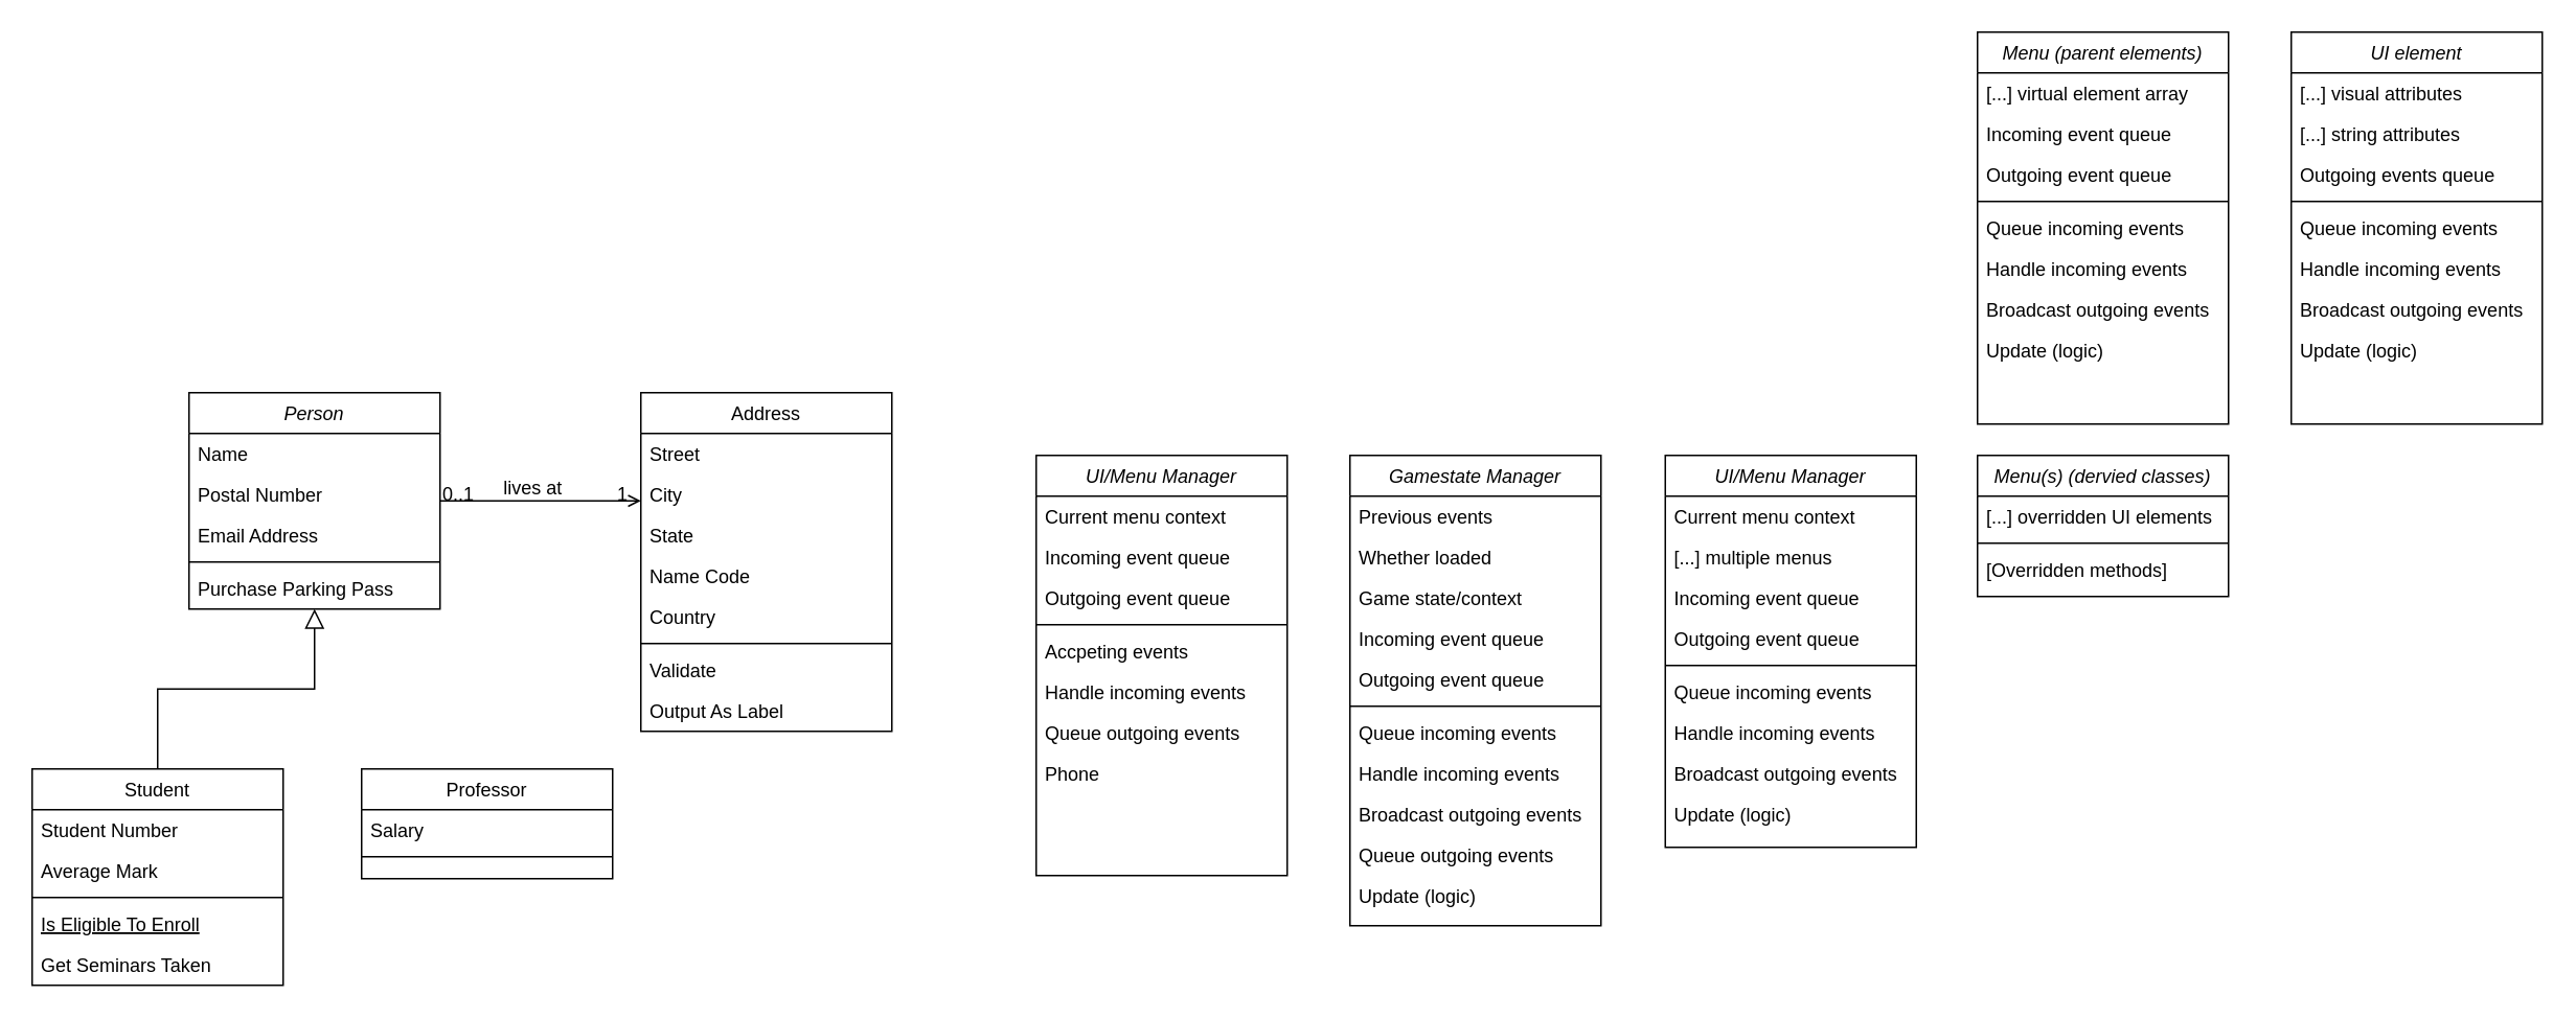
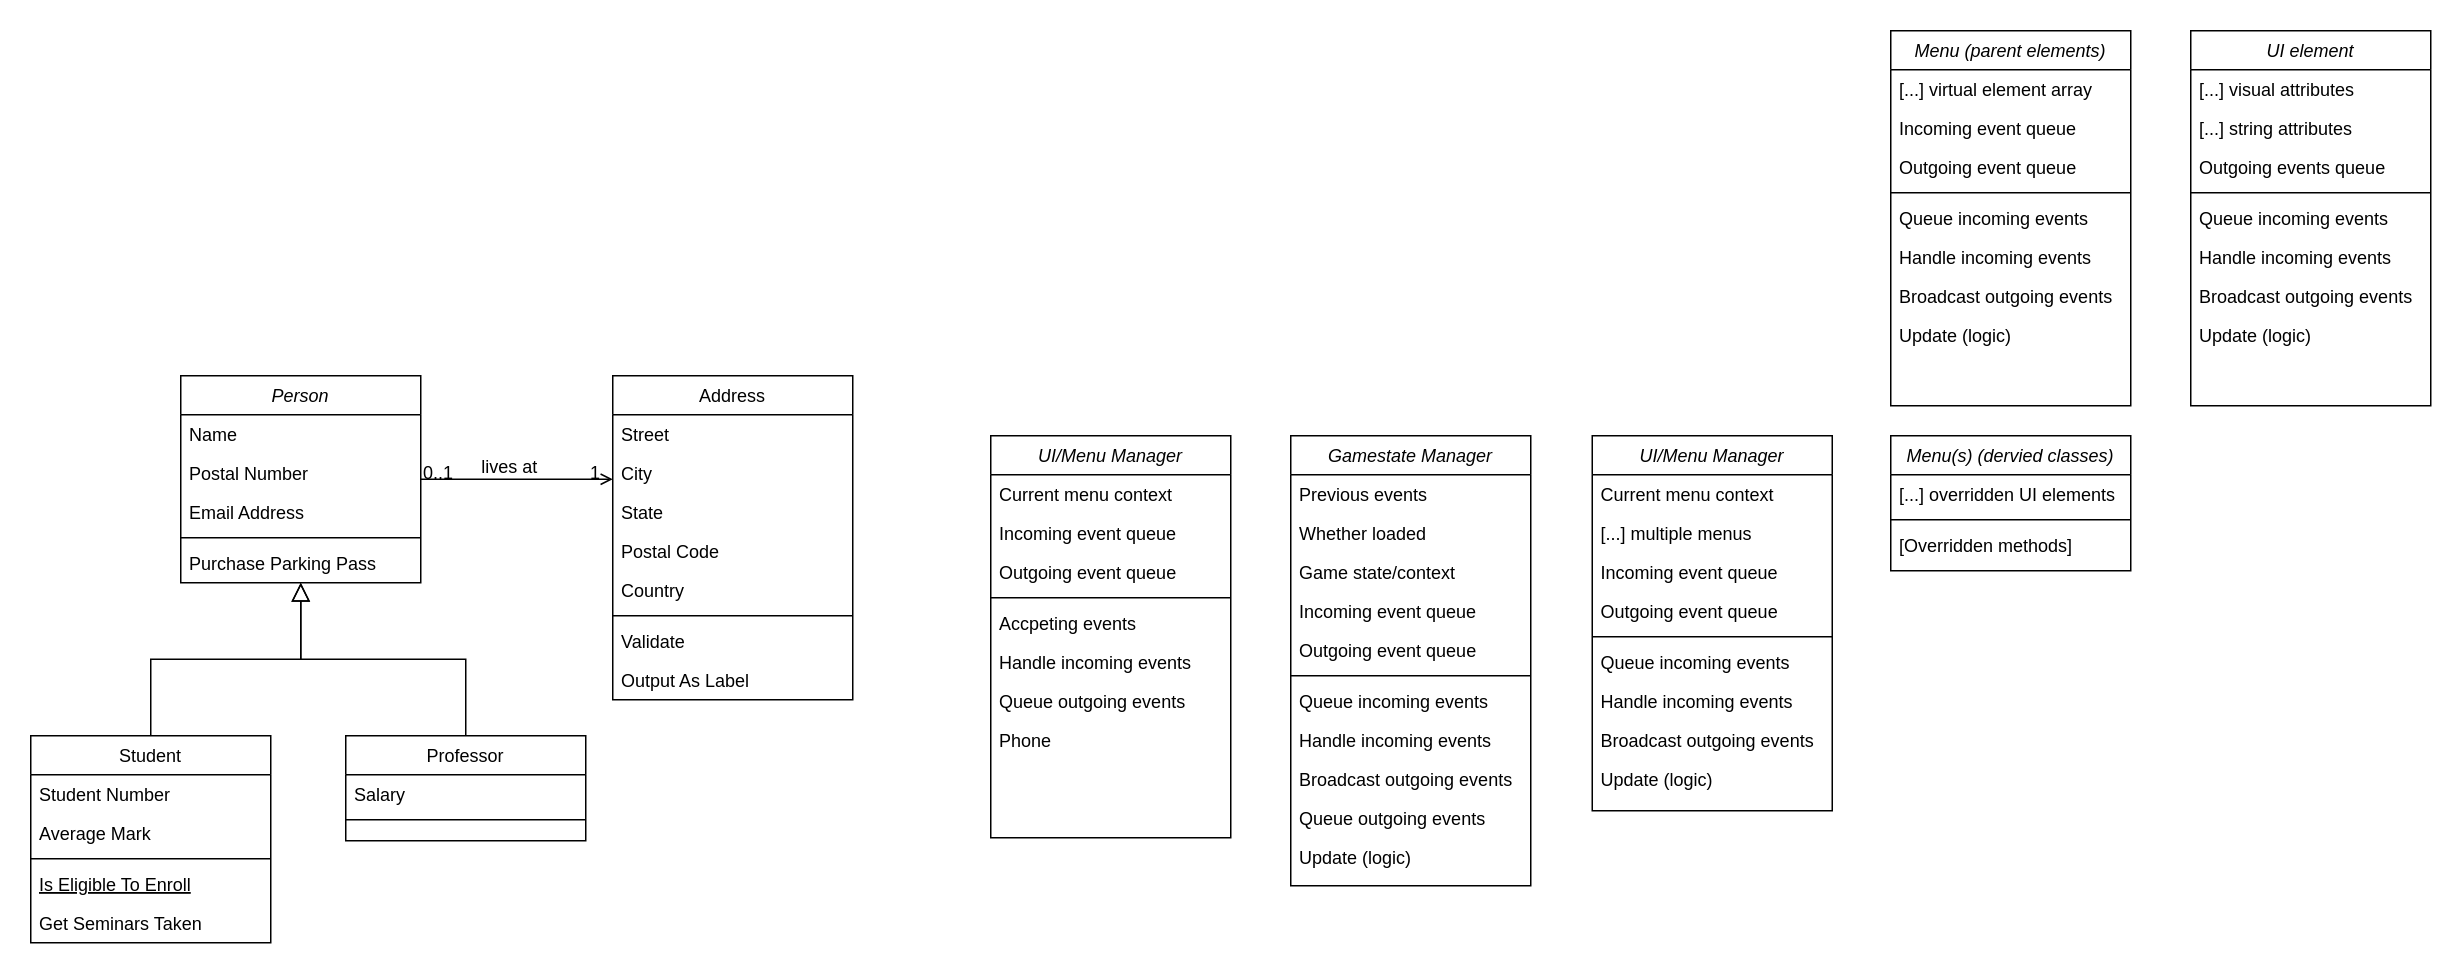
- <mxCell id="23" value="Name Code" style="text;align=left;verticalAlign=top;spacingLeft=4;spacingRight=4;overflow=hidden;rotatable=0;points=[[0,0.5],[1,0.5]];portConstraint=eastwest;rounded=0;shadow=0;html=0;" parent="19" vertex="1"><mxGeometry y="104" width="160" height="26" as="geometry" /></mxCell>
+ <mxCell id="23" value="Postal Code" style="text;align=left;verticalAlign=top;spacingLeft=4;spacingRight=4;overflow=hidden;rotatable=0;points=[[0,0.5],[1,0.5]];portConstraint=eastwest;rounded=0;shadow=0;html=0;" parent="19" vertex="1"><mxGeometry y="104" width="160" height="26" as="geometry" /></mxCell>
+ <mxCell id="18" value="" style="endArrow=block;endSize=10;endFill=0;shadow=0;strokeWidth=1;rounded=0;curved=0;edgeStyle=elbowEdgeStyle;elbow=vertical;" parent="1" source="15" target="2" edge="1"><mxGeometry width="160" relative="1" as="geometry"><mxPoint x="110" y="503" as="sourcePoint" /><mxPoint x="210" y="401" as="targetPoint" /></mxGeometry></mxCell>
